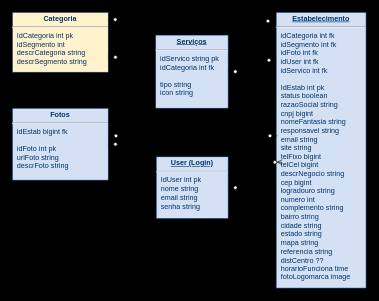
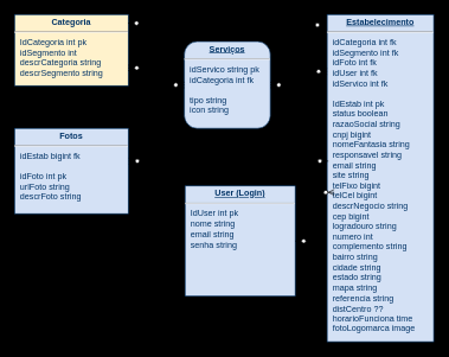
- <mxCell id="2" value="&lt;p style=&quot;margin: 4px 0px 0px ; text-align: center ; text-decoration: underline&quot;&gt;&lt;strong&gt;&lt;font style=&quot;font-size: 12px&quot;&gt;Serviços&lt;/font&gt;&lt;/strong&gt;&lt;/p&gt;&lt;hr&gt;&lt;p style=&quot;margin: 0px 0px 0px 8px&quot;&gt;&lt;font style=&quot;font-size: 12px&quot;&gt;idServico string pk&lt;br&gt;&lt;/font&gt;&lt;/p&gt;&lt;p style=&quot;margin: 0px 0px 0px 8px&quot;&gt;&lt;font style=&quot;font-size: 12px&quot;&gt;idCategoria int fk&lt;/font&gt;&lt;/p&gt;&lt;p style=&quot;margin: 0px 0px 0px 8px&quot;&gt;&lt;br&gt;&lt;/p&gt;&lt;p style=&quot;margin: 0px 0px 0px 8px&quot;&gt;&lt;font style=&quot;font-size: 12px&quot;&gt;tipo string&lt;/font&gt;&lt;/p&gt;&lt;p style=&quot;margin: 0px 0px 0px 8px&quot;&gt;&lt;font style=&quot;font-size: 12px&quot;&gt;icon string&lt;/font&gt;&lt;/p&gt;" style="verticalAlign=top;align=left;overflow=fill;fontSize=12;fontFamily=Helvetica;html=1;strokeColor=#003366;shadow=1;fillColor=#D4E1F5;fontColor=#003366" parent="1" vertex="1"><mxGeometry x="259" y="58" width="121" height="122" as="geometry" /></mxCell>
+ <mxCell id="2" value="&lt;p style=&quot;margin: 4px 0px 0px ; text-align: center ; text-decoration: underline&quot;&gt;&lt;strong&gt;&lt;font style=&quot;font-size: 12px&quot;&gt;Serviços&lt;/font&gt;&lt;/strong&gt;&lt;/p&gt;&lt;hr&gt;&lt;p style=&quot;margin: 0px 0px 0px 8px&quot;&gt;&lt;font style=&quot;font-size: 12px&quot;&gt;idServico string pk&lt;br&gt;&lt;/font&gt;&lt;/p&gt;&lt;p style=&quot;margin: 0px 0px 0px 8px&quot;&gt;&lt;font style=&quot;font-size: 12px&quot;&gt;idCategoria int fk&lt;/font&gt;&lt;/p&gt;&lt;p style=&quot;margin: 0px 0px 0px 8px&quot;&gt;&lt;br&gt;&lt;/p&gt;&lt;p style=&quot;margin: 0px 0px 0px 8px&quot;&gt;&lt;font style=&quot;font-size: 12px&quot;&gt;tipo string&lt;/font&gt;&lt;/p&gt;&lt;p style=&quot;margin: 0px 0px 0px 8px&quot;&gt;&lt;font style=&quot;font-size: 12px&quot;&gt;icon string&lt;/font&gt;&lt;/p&gt;" style="verticalAlign=top;align=left;overflow=fill;fontSize=12;fontFamily=Helvetica;html=1;strokeColor=#003366;shadow=1;fillColor=#D4E1F5;fontColor=#003366;rounded=1;" parent="1" vertex="1"><mxGeometry x="259" y="58" width="121" height="122" as="geometry" /></mxCell>
- <mxCell id="11" value="" style="edgeStyle=entityRelationEdgeStyle;fontSize=12;html=1;endArrow=ERzeroToMany;endFill=1;startArrow=ERzeroToMany;exitX=1;exitY=0.75;exitDx=0;exitDy=0;" parent="1" source="3" target="6" edge="1"><mxGeometry width="100" height="100" relative="1" as="geometry"><mxPoint x="240" y="230" as="sourcePoint" /><mxPoint x="257" y="100" as="targetPoint" /></mxGeometry></mxCell>
+ <mxCell id="11" value="" style="edgeStyle=entityRelationEdgeStyle;fontSize=12;html=1;endArrow=ERzeroToMany;endFill=1;startArrow=ERzeroToMany;exitX=1;exitY=0.75;exitDx=0;exitDy=0;entryX=0;entryY=0.5;entryDx=0;entryDy=0;" parent="1" source="3" target="2" edge="1"><mxGeometry width="100" height="100" relative="1" as="geometry"><mxPoint x="240" y="230" as="sourcePoint" /><mxPoint x="257" y="100" as="targetPoint" /></mxGeometry></mxCell>
- <mxCell id="4" value="&lt;p style=&quot;margin: 4px 0px 0px ; text-align: center ; text-decoration: underline&quot;&gt;&lt;strong&gt;&lt;font style=&quot;font-size: 12px&quot;&gt;User (Login)&lt;/font&gt;&lt;/strong&gt;&lt;/p&gt;&lt;hr&gt;&lt;p style=&quot;margin: 0px 0px 0px 8px&quot;&gt;IdUser int pk&lt;/p&gt;&lt;p style=&quot;margin: 0px 0px 0px 8px&quot;&gt;nome string&lt;/p&gt;&lt;p style=&quot;margin: 0px 0px 0px 8px&quot;&gt;email string&lt;/p&gt;&lt;p style=&quot;margin: 0px 0px 0px 8px&quot;&gt;senha string&lt;/p&gt;" style="verticalAlign=top;align=left;overflow=fill;fontSize=12;fontFamily=Helvetica;html=1;strokeColor=#003366;shadow=1;fillColor=#D4E1F5;fontColor=#003366" parent="1" vertex="1"><mxGeometry x="260" y="261" width="120" height="103" as="geometry" /></mxCell>
+ <mxCell id="4" value="&lt;p style=&quot;margin: 4px 0px 0px ; text-align: center ; text-decoration: underline&quot;&gt;&lt;strong&gt;&lt;font style=&quot;font-size: 12px&quot;&gt;User (Login)&lt;/font&gt;&lt;/strong&gt;&lt;/p&gt;&lt;hr&gt;&lt;p style=&quot;margin: 0px 0px 0px 8px&quot;&gt;IdUser int pk&lt;/p&gt;&lt;p style=&quot;margin: 0px 0px 0px 8px&quot;&gt;nome string&lt;/p&gt;&lt;p style=&quot;margin: 0px 0px 0px 8px&quot;&gt;email string&lt;/p&gt;&lt;p style=&quot;margin: 0px 0px 0px 8px&quot;&gt;senha string&lt;/p&gt;" style="verticalAlign=top;align=left;overflow=fill;fontSize=12;fontFamily=Helvetica;html=1;strokeColor=#003366;shadow=1;fillColor=#D4E1F5;fontColor=#003366" parent="1" vertex="1"><mxGeometry x="260" y="261" width="155" height="155" as="geometry" /></mxCell>
